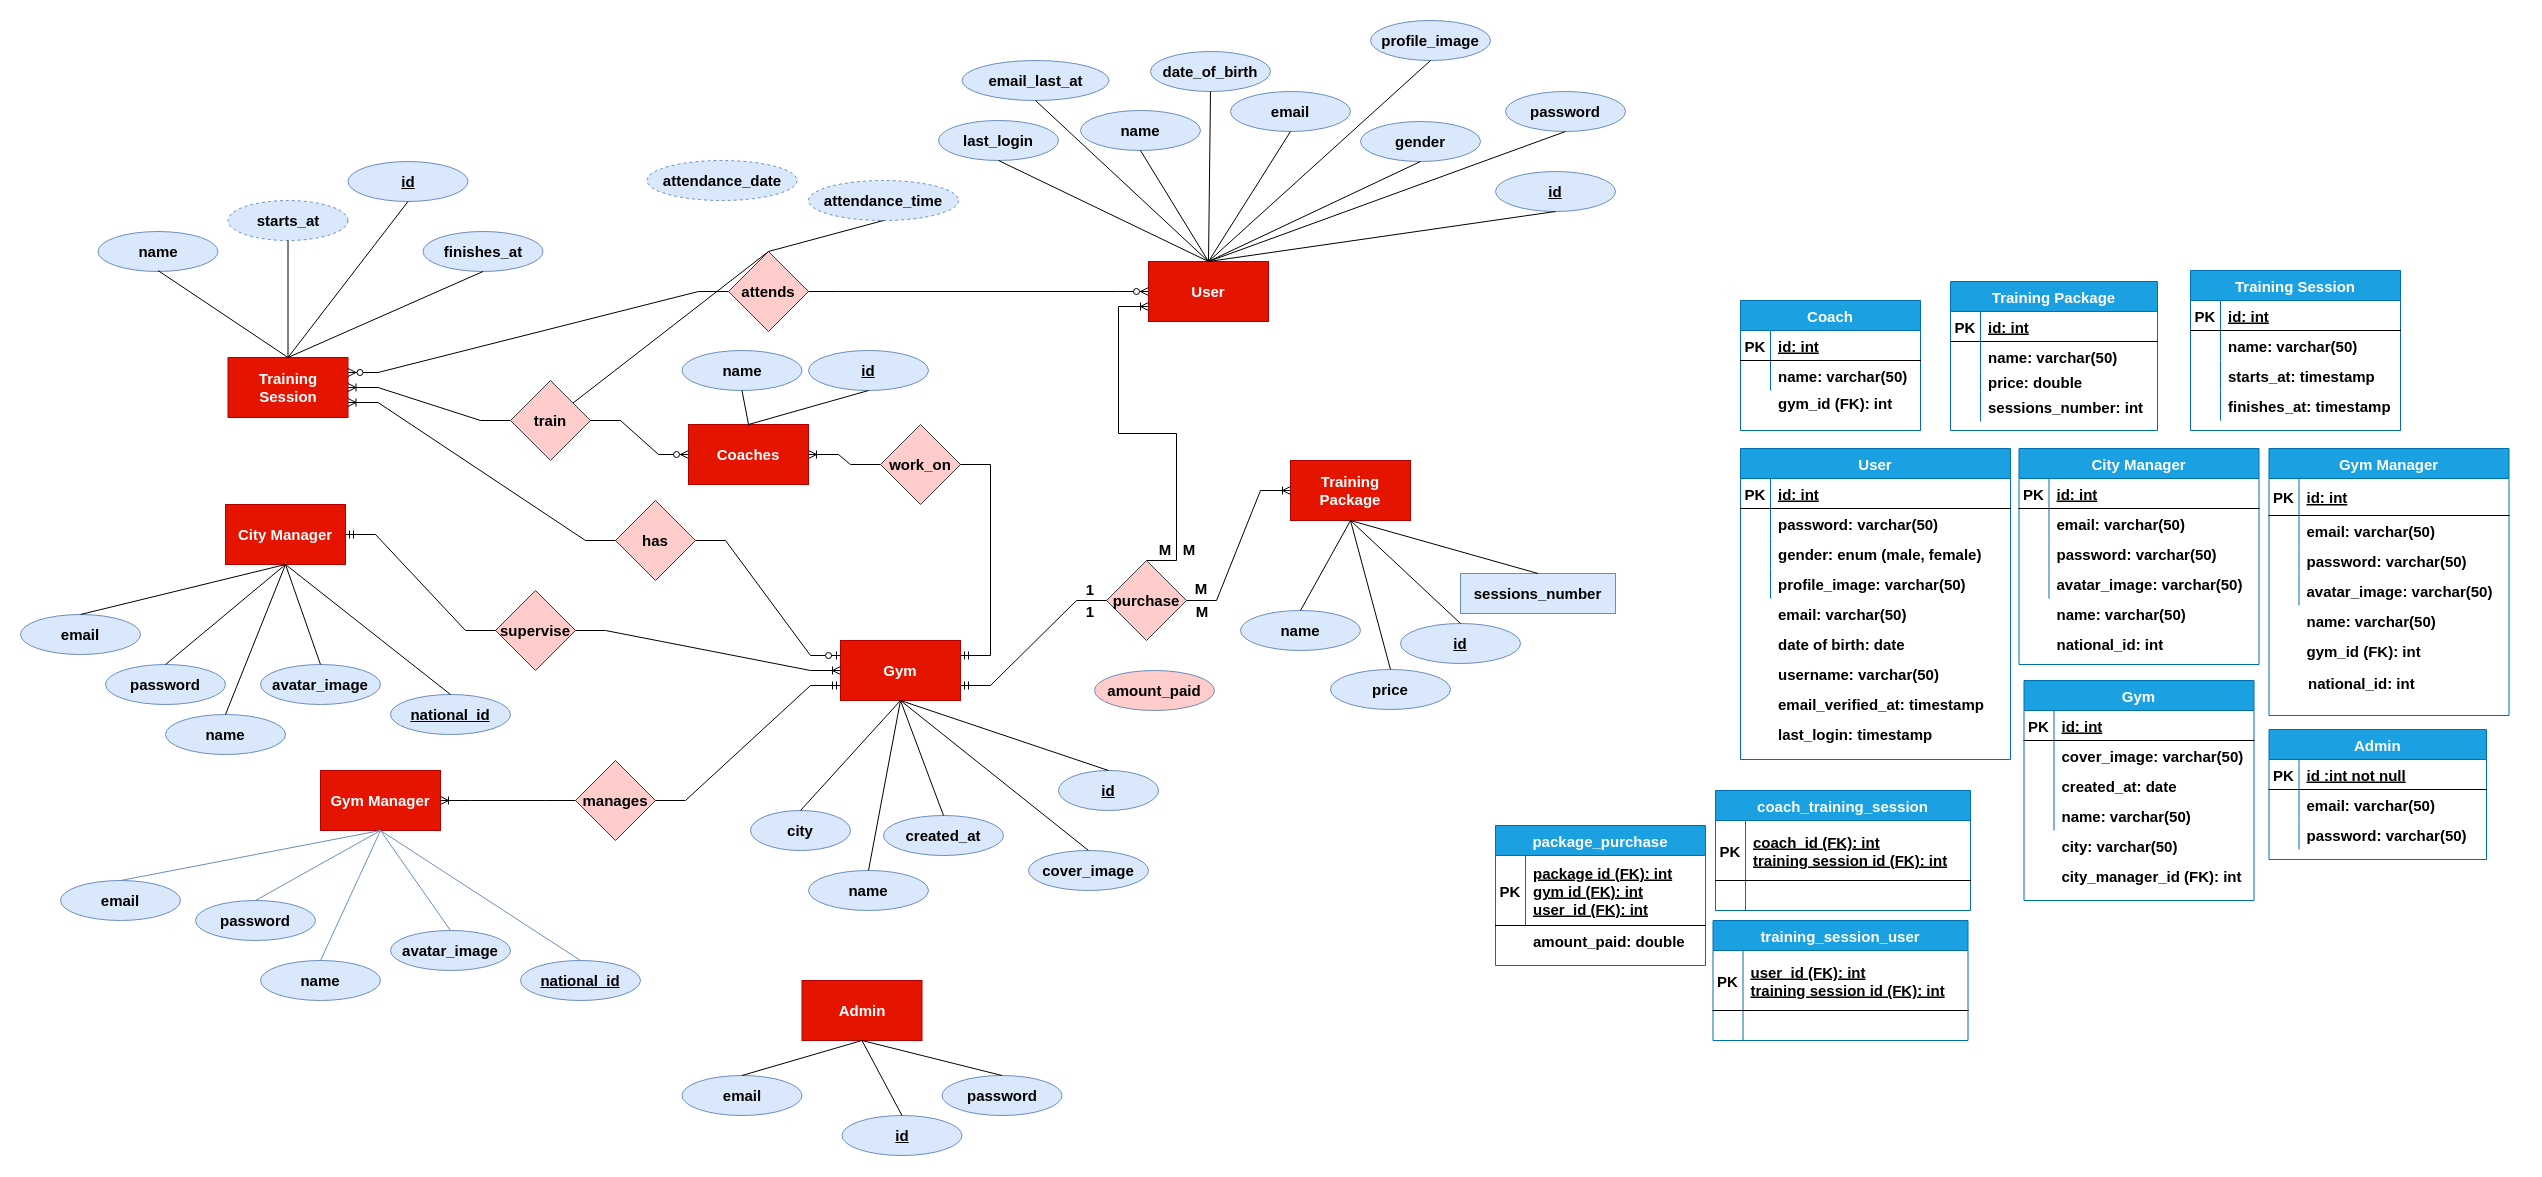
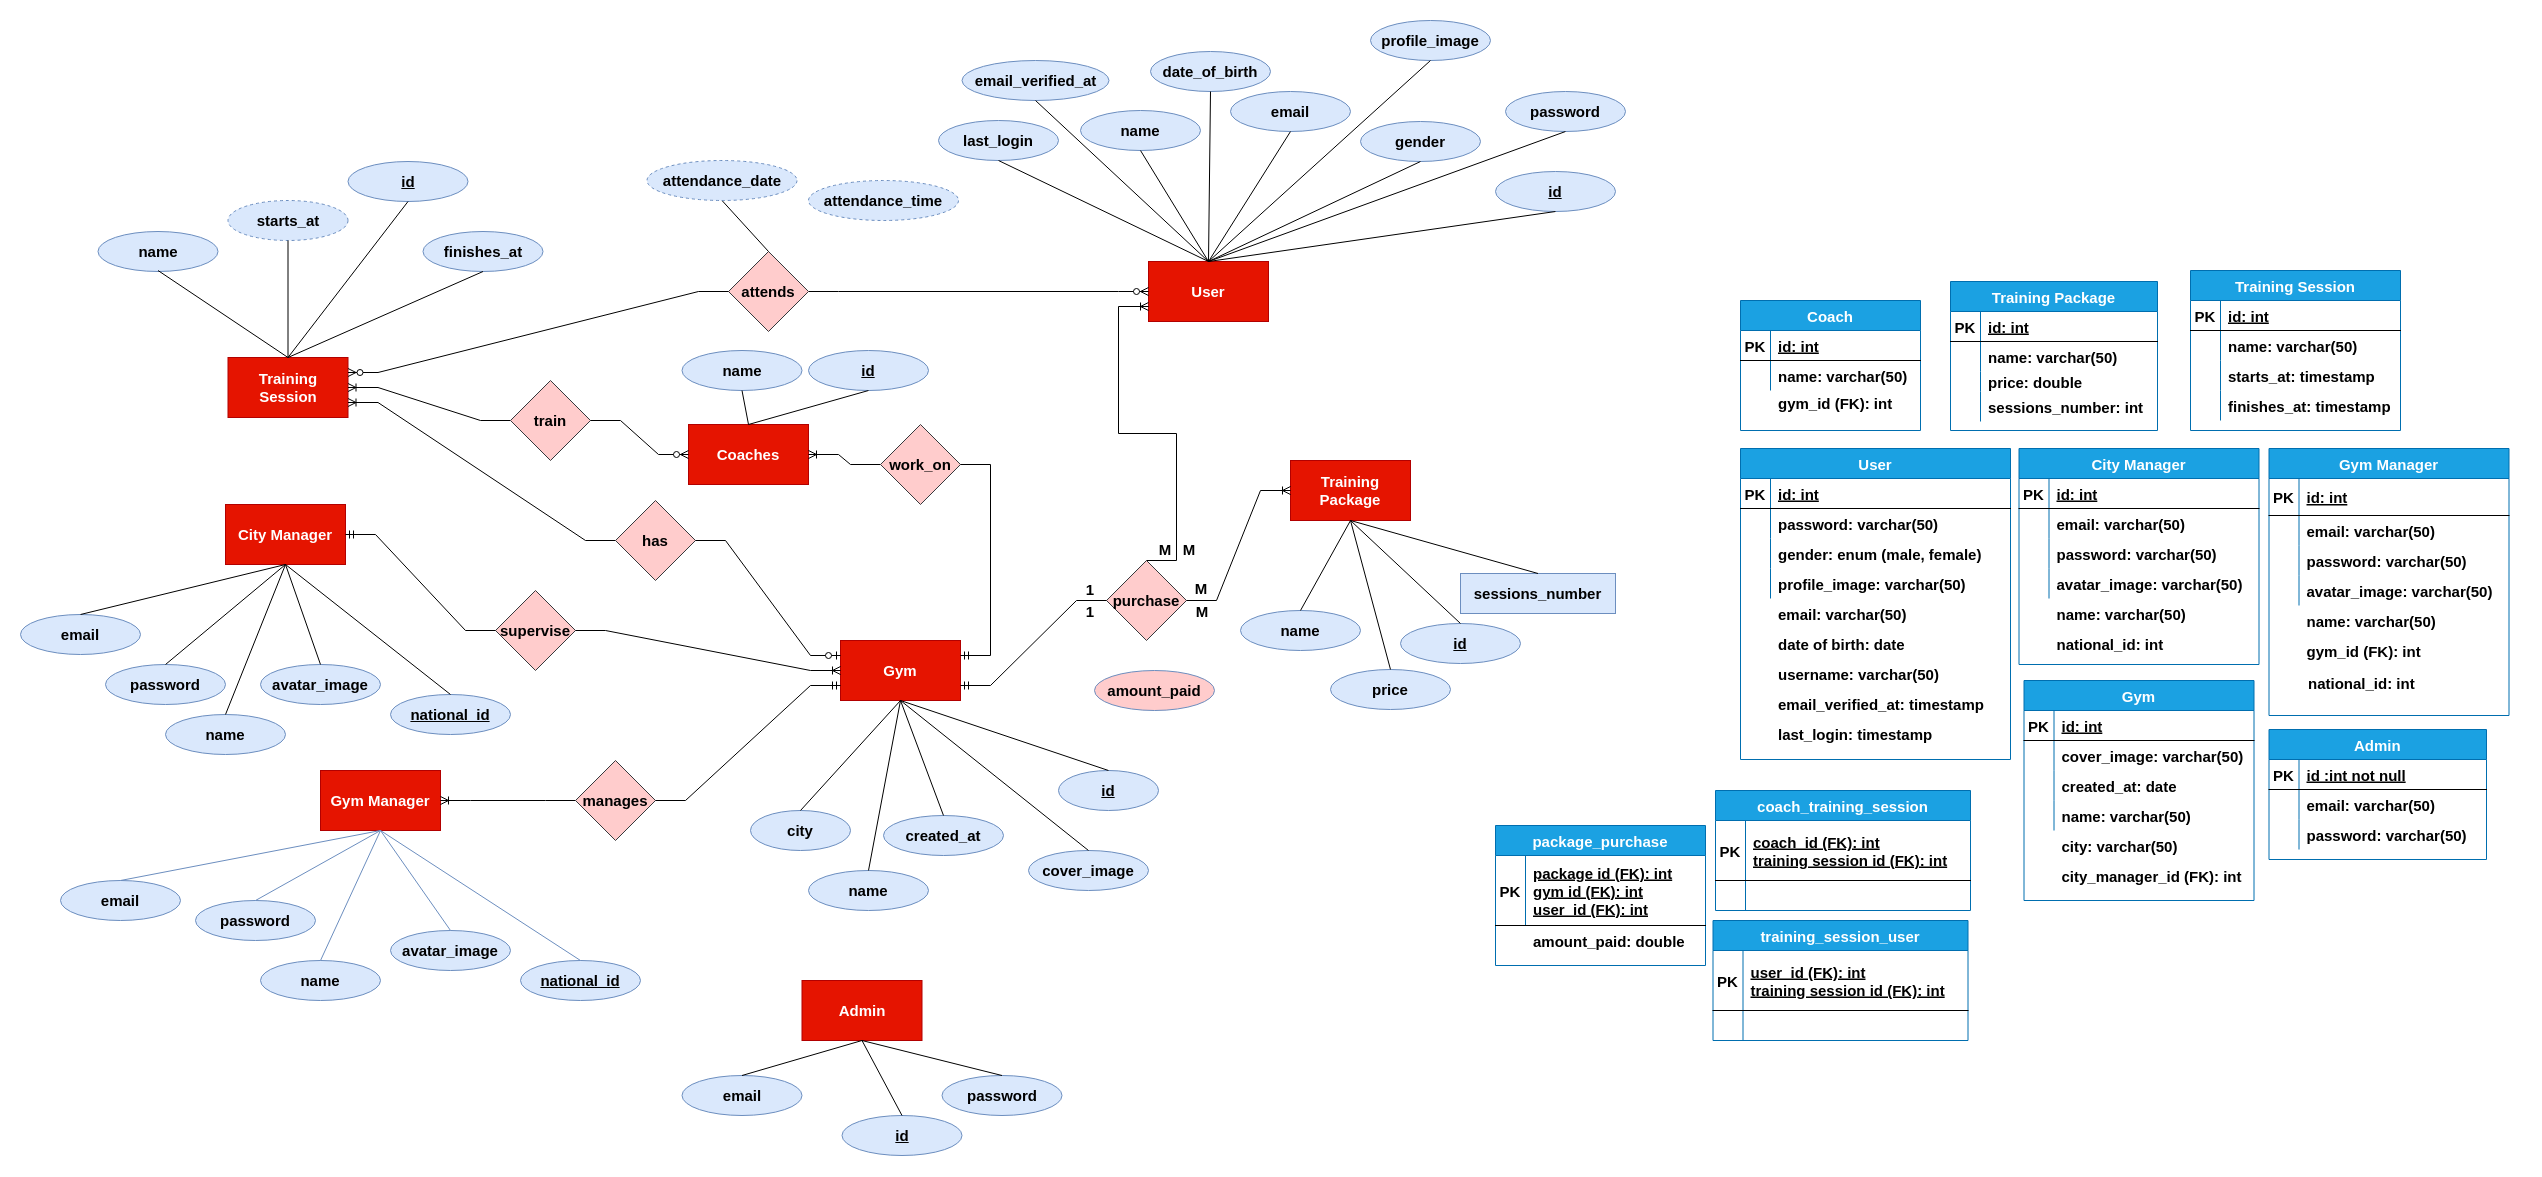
- <mxCell id="225" value="email_last_at" style="ellipse;whiteSpace=wrap;html=1;fontStyle=1;fontSize=15;fillColor=#dae8fc;strokeColor=#6c8ebf;fontFamily=Helvetica;" parent="1" vertex="1"><mxGeometry x="961.5" y="60" width="147" height="40" as="geometry" /></mxCell>
+ <mxCell id="225" value="email_verified_at" style="ellipse;whiteSpace=wrap;html=1;fontStyle=1;fontSize=15;fillColor=#dae8fc;strokeColor=#6c8ebf;fontFamily=Helvetica;" parent="1" vertex="1"><mxGeometry x="961.5" y="60" width="147" height="40" as="geometry" /></mxCell>
- <mxCell id="67" value="" style="endArrow=none;html=1;rounded=0;entryX=0.5;entryY=1;entryDx=0;entryDy=0;exitX=0.5;exitY=0;exitDx=0;exitDy=0;fontStyle=1;fontSize=15;fontFamily=Helvetica;" parent="1" source="64" target="66" edge="1"><mxGeometry width="50" height="50" relative="1" as="geometry"><mxPoint x="864.5" y="250" as="sourcePoint" /><mxPoint x="879.5" y="270" as="targetPoint" /></mxGeometry></mxCell>
- <mxCell id="68" value="" style="endArrow=none;html=1;rounded=0;exitX=0.5;exitY=0;exitDx=0;exitDy=0;fontStyle=1;fontSize=15;fontFamily=Helvetica;" parent="1" source="64" target="230" edge="1"><mxGeometry width="50" height="50" relative="1" as="geometry"><mxPoint x="864.5" y="250" as="sourcePoint" /><mxPoint x="821.5" y="160" as="targetPoint" /></mxGeometry></mxCell>
+ <mxCell id="68" value="" style="endArrow=none;html=1;rounded=0;entryX=0.5;entryY=1;entryDx=0;entryDy=0;exitX=0.5;exitY=0;exitDx=0;exitDy=0;fontStyle=1;fontSize=15;fontFamily=Helvetica;" parent="1" source="64" target="228" edge="1"><mxGeometry width="50" height="50" relative="1" as="geometry"><mxPoint x="864.5" y="250" as="sourcePoint" /><mxPoint x="821.5" y="160" as="targetPoint" /></mxGeometry></mxCell>
